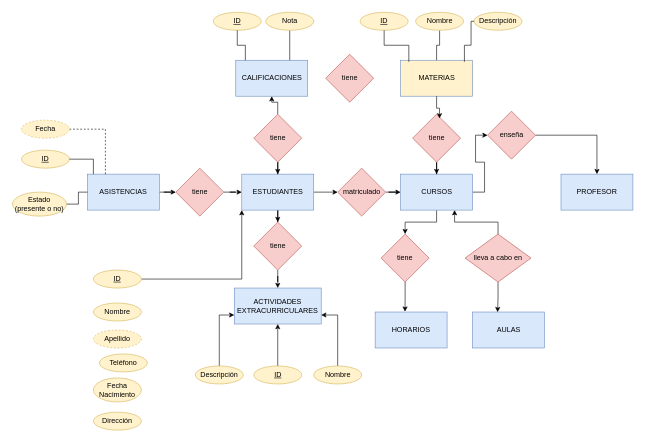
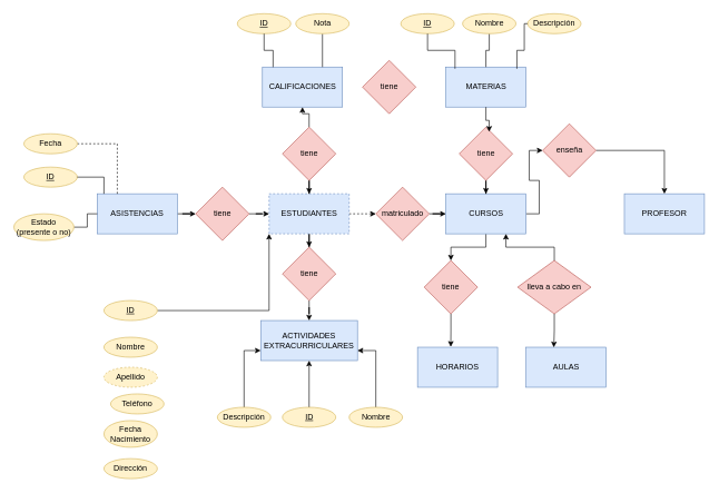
- <mxCell id="9" value="MATERIAS" style="rounded=0;whiteSpace=wrap;html=1;fillColor=#fff2cc;strokeColor=#6c8ebf;" vertex="1" parent="1"><mxGeometry x="667.5" y="100" width="120" height="60" as="geometry" /></mxCell>
+ <mxCell id="9" value="MATERIAS" style="rounded=0;whiteSpace=wrap;html=1;fillColor=#dae8fc;strokeColor=#6c8ebf;" vertex="1" parent="1"><mxGeometry x="667.5" y="100" width="120" height="60" as="geometry" /></mxCell>
- <mxCell id="43" value="Fecha" style="ellipse;whiteSpace=wrap;html=1;align=center;fillColor=#fff2cc;strokeColor=#d6b656;dashed=1;" vertex="1" parent="1"><mxGeometry x="35" y="200" width="80" height="30" as="geometry" /></mxCell>
+ <mxCell id="43" value="Fecha" style="ellipse;whiteSpace=wrap;html=1;align=center;fillColor=#fff2cc;strokeColor=#d6b656;" vertex="1" parent="1"><mxGeometry x="35" y="200" width="80" height="30" as="geometry" /></mxCell>
- <mxCell id="7" value="ESTUDIANTES" style="rounded=0;whiteSpace=wrap;html=1;fillColor=#dae8fc;strokeColor=#6c8ebf;" vertex="1" parent="1"><mxGeometry x="402.5" y="290" width="120" height="60" as="geometry" /></mxCell>
+ <mxCell id="7" value="ESTUDIANTES" style="rounded=0;whiteSpace=wrap;html=1;fillColor=#dae8fc;strokeColor=#6c8ebf;dashed=1;" vertex="1" parent="1"><mxGeometry x="402.5" y="290" width="120" height="60" as="geometry" /></mxCell>
- <mxCell id="6" value="" style="edgeStyle=orthogonalEdgeStyle;rounded=0;orthogonalLoop=1;jettySize=auto;html=1;" edge="1" parent="1" source="7" target="30"><mxGeometry relative="1" as="geometry" /></mxCell>
+ <mxCell id="6" value="" style="edgeStyle=orthogonalEdgeStyle;rounded=0;orthogonalLoop=1;jettySize=auto;html=1;dashed=1;" edge="1" parent="1" source="7" target="30"><mxGeometry relative="1" as="geometry" /></mxCell>
